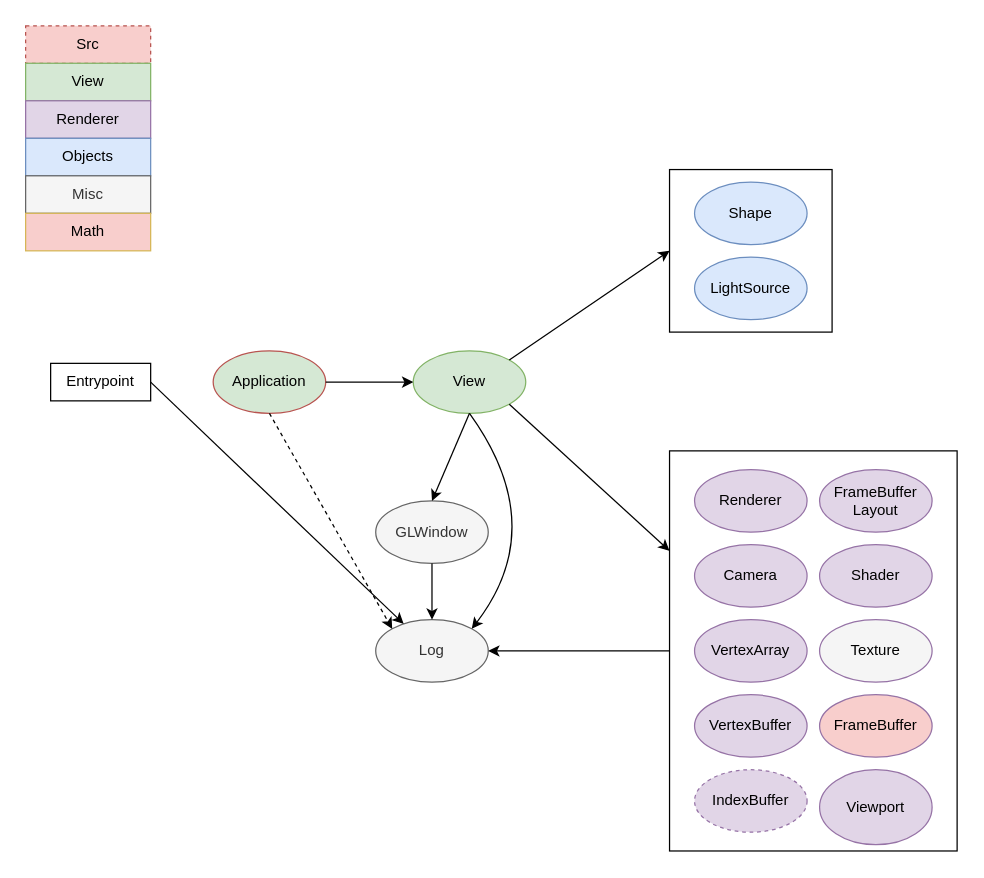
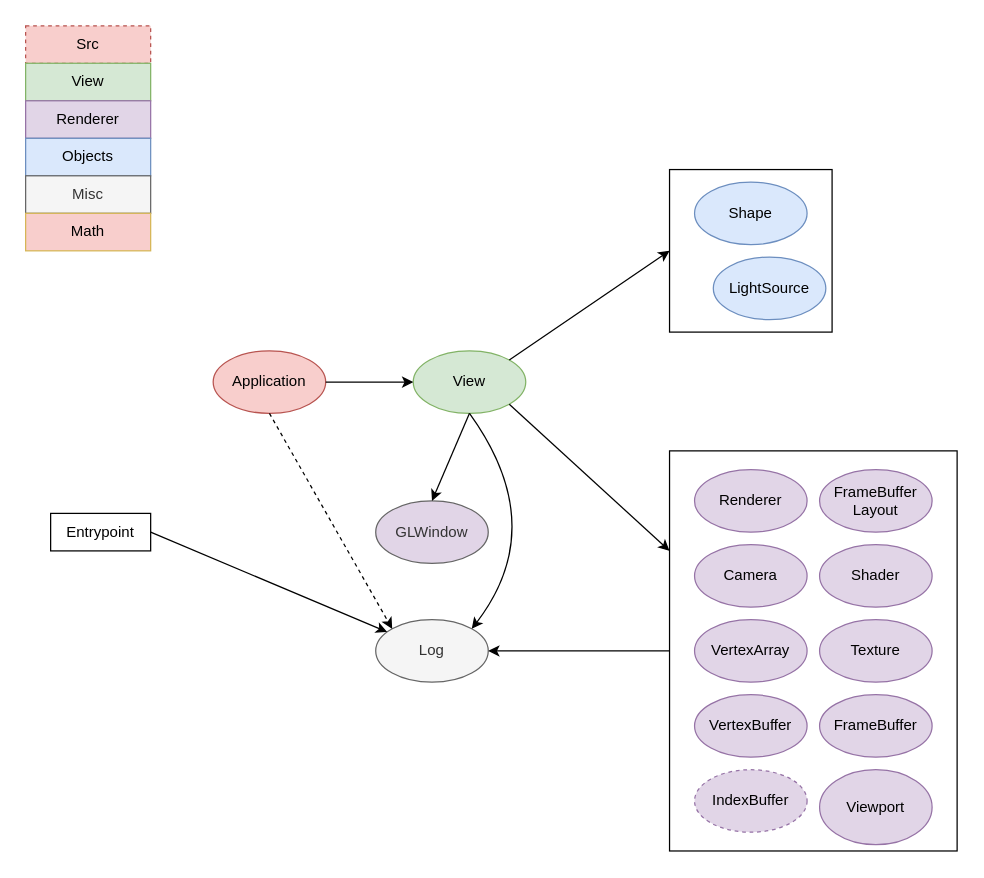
- <mxCell id="20" value="LightSource" style="ellipse;whiteSpace=wrap;html=1;fillColor=#dae8fc;strokeColor=#6c8ebf;" parent="1" vertex="1"><mxGeometry x="555" y="205" width="90" height="50" as="geometry" /></mxCell>
+ <mxCell id="20" value="LightSource" style="ellipse;whiteSpace=wrap;html=1;fillColor=#dae8fc;strokeColor=#6c8ebf;" parent="1" vertex="1"><mxGeometry x="570" y="205" width="90" height="50" as="geometry" /></mxCell>
- <mxCell id="4" value="Entrypoint" style="rounded=0;whiteSpace=wrap;html=1;" parent="1" vertex="1"><mxGeometry x="40" y="290" width="80" height="30" as="geometry" /></mxCell>
+ <mxCell id="4" value="Entrypoint" style="rounded=0;whiteSpace=wrap;html=1;" parent="1" vertex="1"><mxGeometry x="40" y="410" width="80" height="30" as="geometry" /></mxCell>
- <mxCell id="6" value="Application" style="ellipse;whiteSpace=wrap;html=1;fillColor=#d5e8d4;strokeColor=#b85450;" parent="1" vertex="1"><mxGeometry x="170" y="280" width="90" height="50" as="geometry" /></mxCell>
+ <mxCell id="6" value="Application" style="ellipse;whiteSpace=wrap;html=1;fillColor=#f8cecc;strokeColor=#b85450;" parent="1" vertex="1"><mxGeometry x="170" y="280" width="90" height="50" as="geometry" /></mxCell>
- <mxCell id="8" value="GLWindow" style="ellipse;whiteSpace=wrap;html=1;fillColor=#f5f5f5;strokeColor=#666666;fontColor=#333333;" parent="1" vertex="1"><mxGeometry x="300" y="400" width="90" height="50" as="geometry" /></mxCell>
+ <mxCell id="8" value="GLWindow" style="ellipse;whiteSpace=wrap;html=1;fillColor=#e1d5e7;strokeColor=#666666;fontColor=#333333;" parent="1" vertex="1"><mxGeometry x="300" y="400" width="90" height="50" as="geometry" /></mxCell>
- <mxCell id="34" value="" style="endArrow=classic;html=1;exitX=0.5;exitY=1;exitDx=0;exitDy=0;" edge="1" parent="1" source="8" target="5"><mxGeometry width="50" height="50" relative="1" as="geometry"><mxPoint x="436.82" y="352.678" as="sourcePoint" /><mxPoint x="565" y="470" as="targetPoint" /></mxGeometry></mxCell>
- <mxCell id="17" value="Texture" style="ellipse;whiteSpace=wrap;html=1;fillColor=#f5f5f5;strokeColor=#9673a6;" parent="1" vertex="1"><mxGeometry x="655" y="495" width="90" height="50" as="geometry" /></mxCell>
+ <mxCell id="17" value="Texture" style="ellipse;whiteSpace=wrap;html=1;fillColor=#e1d5e7;strokeColor=#9673a6;" parent="1" vertex="1"><mxGeometry x="655" y="495" width="90" height="50" as="geometry" /></mxCell>
- <mxCell id="18" value="FrameBuffer" style="ellipse;whiteSpace=wrap;html=1;fillColor=#f8cecc;strokeColor=#9673a6;" parent="1" vertex="1"><mxGeometry x="655" y="555" width="90" height="50" as="geometry" /></mxCell>
+ <mxCell id="18" value="FrameBuffer" style="ellipse;whiteSpace=wrap;html=1;fillColor=#e1d5e7;strokeColor=#9673a6;" parent="1" vertex="1"><mxGeometry x="655" y="555" width="90" height="50" as="geometry" /></mxCell>
